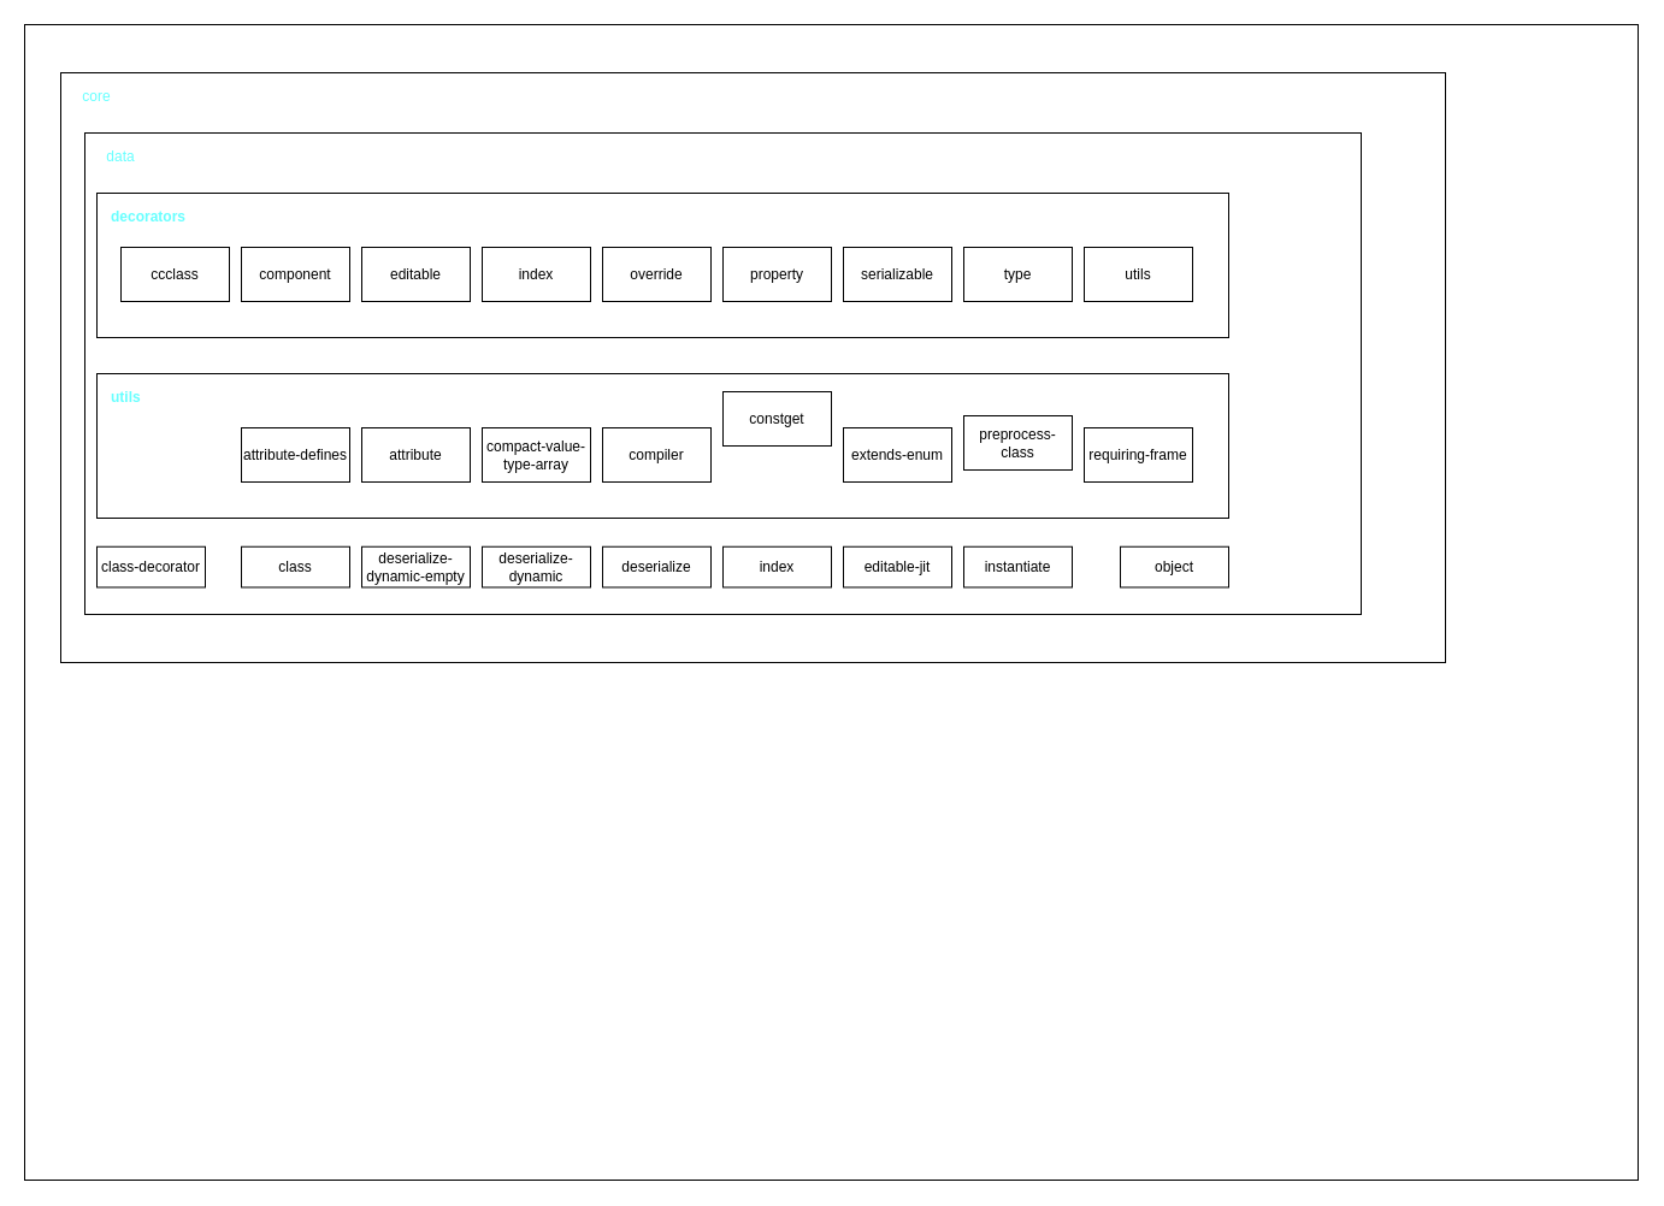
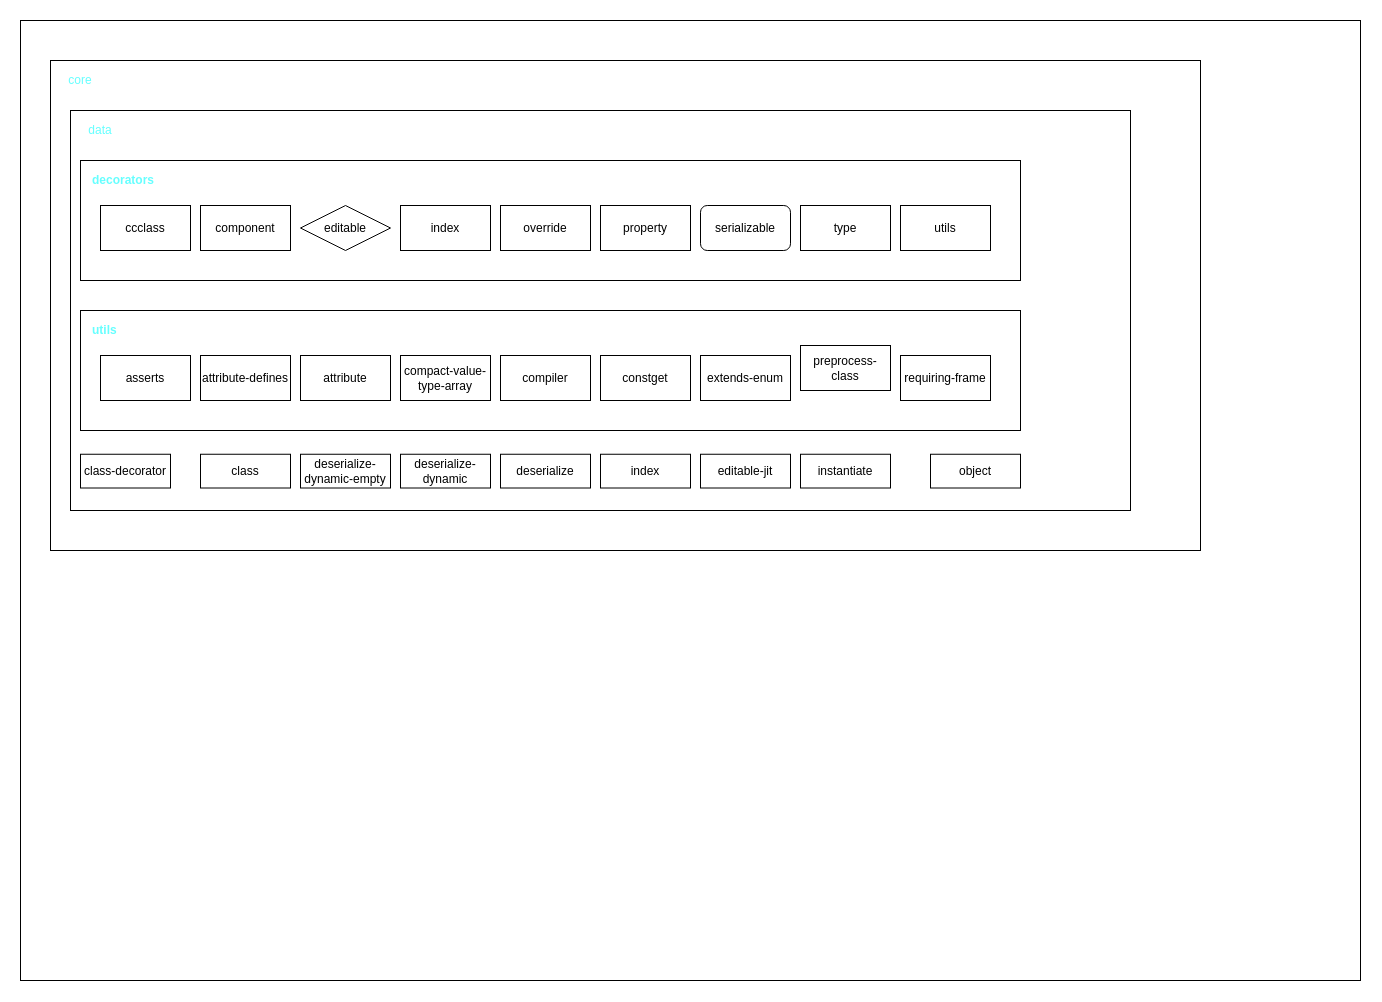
- <mxCell id="14" value="editable" style="rounded=0;whiteSpace=wrap;html=1;" vertex="1" parent="9"><mxGeometry x="220" y="45" width="90" height="45" as="geometry" /></mxCell>
+ <mxCell id="14" value="editable" style="rhombus;whiteSpace=wrap;html=1;" vertex="1" parent="9"><mxGeometry x="220" y="45" width="90" height="45" as="geometry" /></mxCell>
- <mxCell id="18" value="serializable" style="rounded=0;whiteSpace=wrap;html=1;" vertex="1" parent="9"><mxGeometry x="620" y="45" width="90" height="45" as="geometry" /></mxCell>
+ <mxCell id="18" value="serializable" style="whiteSpace=wrap;html=1;rounded=1;" vertex="1" parent="9"><mxGeometry x="620" y="45" width="90" height="45" as="geometry" /></mxCell>
- <mxCell id="29" value="constget" style="rounded=0;whiteSpace=wrap;html=1;" vertex="1" parent="21"><mxGeometry x="520" y="15" width="90" height="45" as="geometry" /></mxCell>
+ <mxCell id="29" value="constget" style="rounded=0;whiteSpace=wrap;html=1;" vertex="1" parent="21"><mxGeometry x="520" y="45" width="90" height="45" as="geometry" /></mxCell>
+ <mxCell id="24" value="asserts" style="rounded=0;whiteSpace=wrap;html=1;" vertex="1" parent="21"><mxGeometry x="20" y="45" width="90" height="45" as="geometry" /></mxCell>
